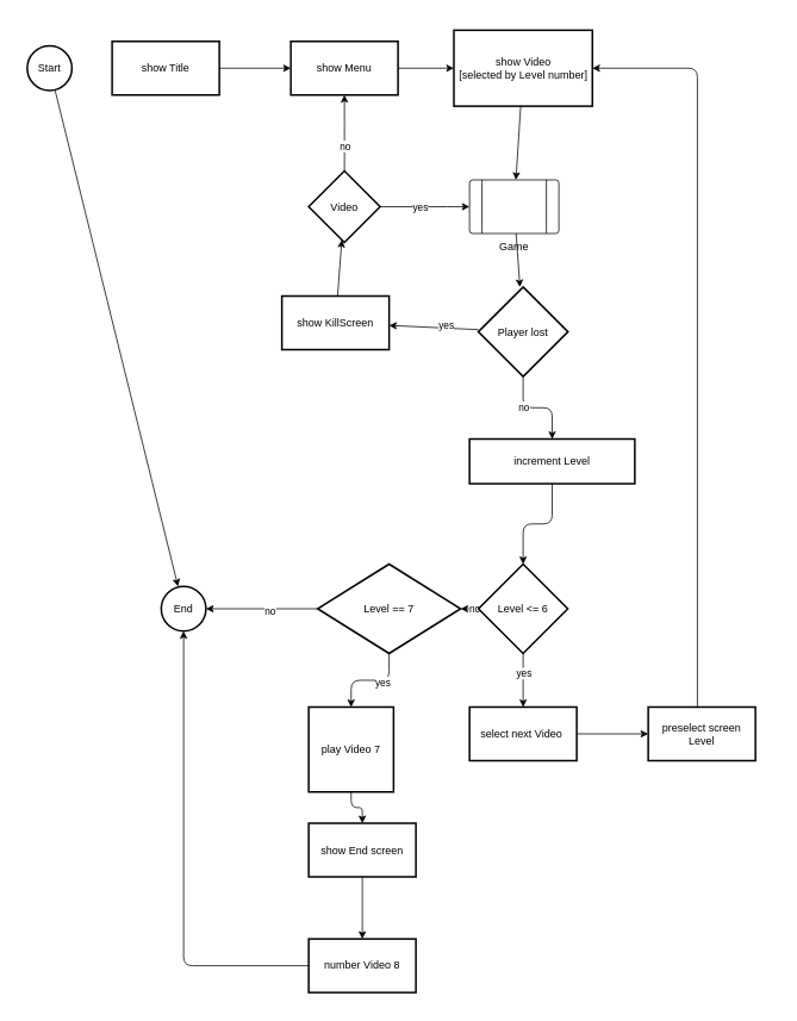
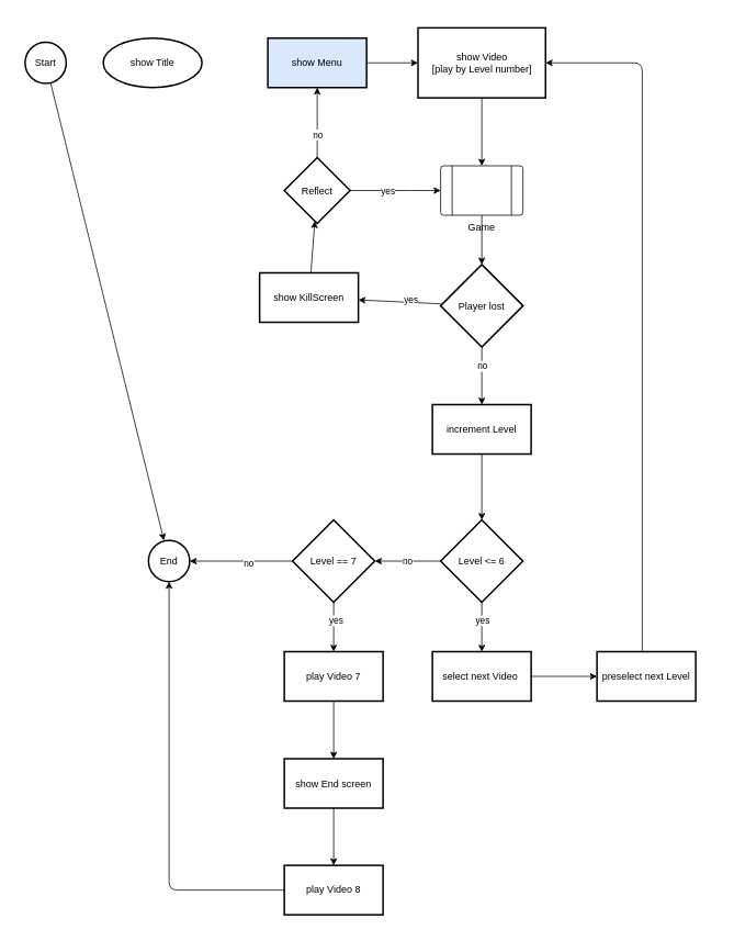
- <mxCell id="6" value="show Title" style="whiteSpace=wrap;html=1;strokeWidth=2;" parent="1" vertex="1"><mxGeometry x="125" y="45.5" width="120" height="60" as="geometry" /></mxCell>
+ <mxCell id="6" value="show Title" style="ellipse;whiteSpace=wrap;html=1;strokeWidth=2;" parent="1" vertex="1"><mxGeometry x="125" y="45.5" width="120" height="60" as="geometry" /></mxCell>
- <mxCell id="5" value="" style="edgeStyle=none;html=1;" parent="1" source="6" target="8" edge="1"><mxGeometry relative="1" as="geometry" /></mxCell>
- <mxCell id="8" value="show Menu" style="whiteSpace=wrap;html=1;strokeWidth=2;" parent="1" vertex="1"><mxGeometry x="325" y="45.5" width="120" height="60" as="geometry" /></mxCell>
+ <mxCell id="8" value="show Menu" style="whiteSpace=wrap;html=1;strokeWidth=2;fillColor=#dae8fc;" parent="1" vertex="1"><mxGeometry x="325" y="45.5" width="120" height="60" as="geometry" /></mxCell>
- <mxCell id="10" value="show Video &lt;br&gt;[selected by Level number]" style="whiteSpace=wrap;html=1;strokeWidth=2;" parent="1" vertex="1"><mxGeometry x="507.5" y="33" width="155" height="85" as="geometry" /></mxCell>
+ <mxCell id="10" value="show Video &lt;br&gt;[play by Level number]" style="whiteSpace=wrap;html=1;strokeWidth=2;" parent="1" vertex="1"><mxGeometry x="507.5" y="33" width="155" height="85" as="geometry" /></mxCell>
- <mxCell id="13" value="Game" style="verticalLabelPosition=bottom;verticalAlign=top;html=1;shape=process;whiteSpace=wrap;rounded=1;size=0.14;arcSize=6;" parent="1" vertex="1"><mxGeometry x="525" y="200.5" width="100" height="60" as="geometry" /></mxCell>
+ <mxCell id="13" value="Game" style="verticalLabelPosition=bottom;verticalAlign=top;html=1;shape=process;whiteSpace=wrap;rounded=1;size=0.14;arcSize=6;" parent="1" vertex="1"><mxGeometry x="535" y="200.5" width="100" height="60" as="geometry" /></mxCell>
- <mxCell id="24" value="Video" style="rhombus;whiteSpace=wrap;html=1;strokeWidth=2;direction=south;" parent="1" vertex="1"><mxGeometry x="345" y="190.5" width="80" height="80" as="geometry" /></mxCell>
+ <mxCell id="24" value="Reflect" style="rhombus;whiteSpace=wrap;html=1;strokeWidth=2;direction=south;" parent="1" vertex="1"><mxGeometry x="345" y="190.5" width="80" height="80" as="geometry" /></mxCell>
- <mxCell id="26" value="increment Level" style="whiteSpace=wrap;html=1;strokeWidth=2;" parent="1" vertex="1"><mxGeometry x="525" y="490.5" width="185" height="50" as="geometry" /></mxCell>
+ <mxCell id="26" value="increment Level" style="whiteSpace=wrap;html=1;strokeWidth=2;" parent="1" vertex="1"><mxGeometry x="525" y="490.5" width="120" height="60" as="geometry" /></mxCell>
- <mxCell id="40" value="Level == 7" style="strokeWidth=2;html=1;shape=mxgraph.flowchart.decision;whiteSpace=wrap;" parent="1" vertex="1"><mxGeometry x="355" y="630.5" width="160" height="100" as="geometry" /></mxCell>
+ <mxCell id="40" value="Level == 7" style="strokeWidth=2;html=1;shape=mxgraph.flowchart.decision;whiteSpace=wrap;" parent="1" vertex="1"><mxGeometry x="355" y="630.5" width="100" height="100" as="geometry" /></mxCell>
- <mxCell id="35" value="preselect screen Level" style="whiteSpace=wrap;html=1;strokeWidth=2;" parent="1" vertex="1"><mxGeometry x="725" y="790.5" width="120" height="60" as="geometry" /></mxCell>
+ <mxCell id="35" value="preselect next Level" style="whiteSpace=wrap;html=1;strokeWidth=2;" parent="1" vertex="1"><mxGeometry x="725" y="790.5" width="120" height="60" as="geometry" /></mxCell>
- <mxCell id="42" value="play Video 7" style="whiteSpace=wrap;html=1;strokeWidth=2;" parent="1" vertex="1"><mxGeometry x="345" y="790.5" width="95" height="95" as="geometry" /></mxCell>
+ <mxCell id="42" value="play Video 7" style="whiteSpace=wrap;html=1;strokeWidth=2;" parent="1" vertex="1"><mxGeometry x="345" y="790.5" width="120" height="60" as="geometry" /></mxCell>
- <mxCell id="46" value="number Video 8" style="whiteSpace=wrap;html=1;strokeWidth=2;" parent="1" vertex="1"><mxGeometry x="345" y="1050" width="120" height="60" as="geometry" /></mxCell>
+ <mxCell id="46" value="play Video 8" style="whiteSpace=wrap;html=1;strokeWidth=2;" parent="1" vertex="1"><mxGeometry x="345" y="1050" width="120" height="60" as="geometry" /></mxCell>
